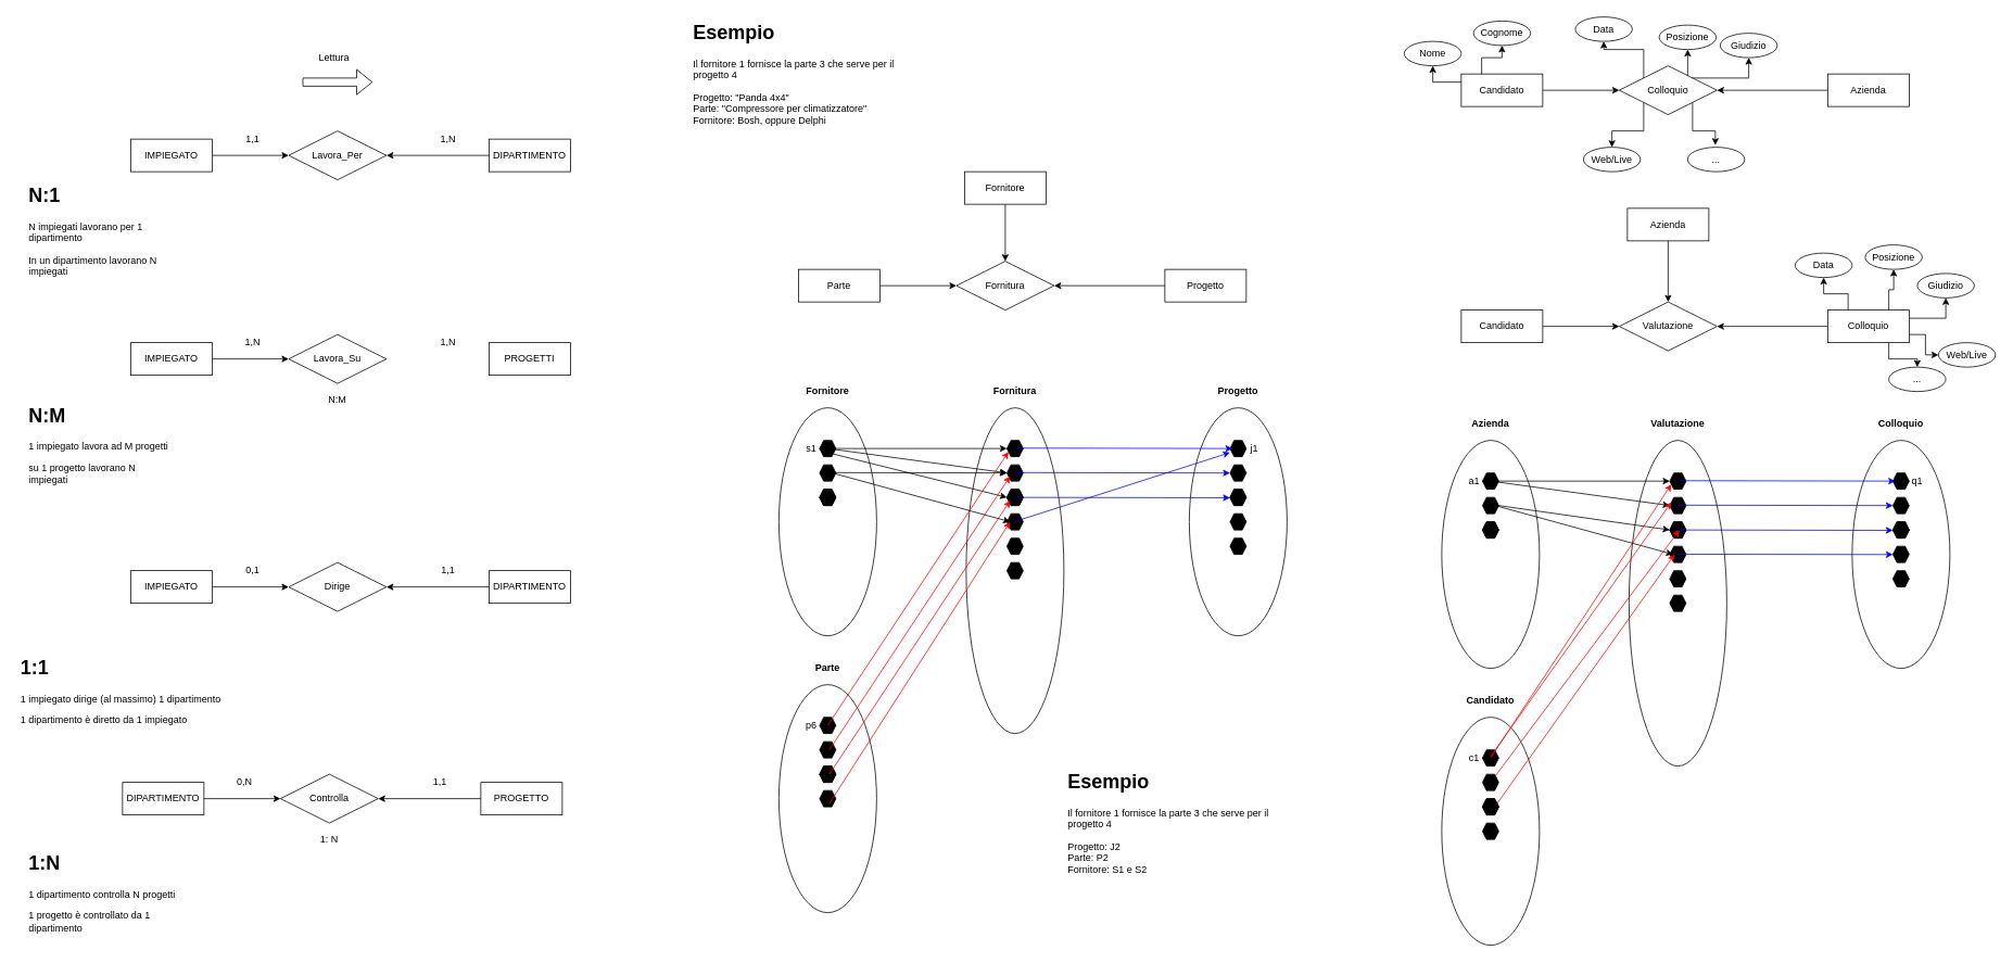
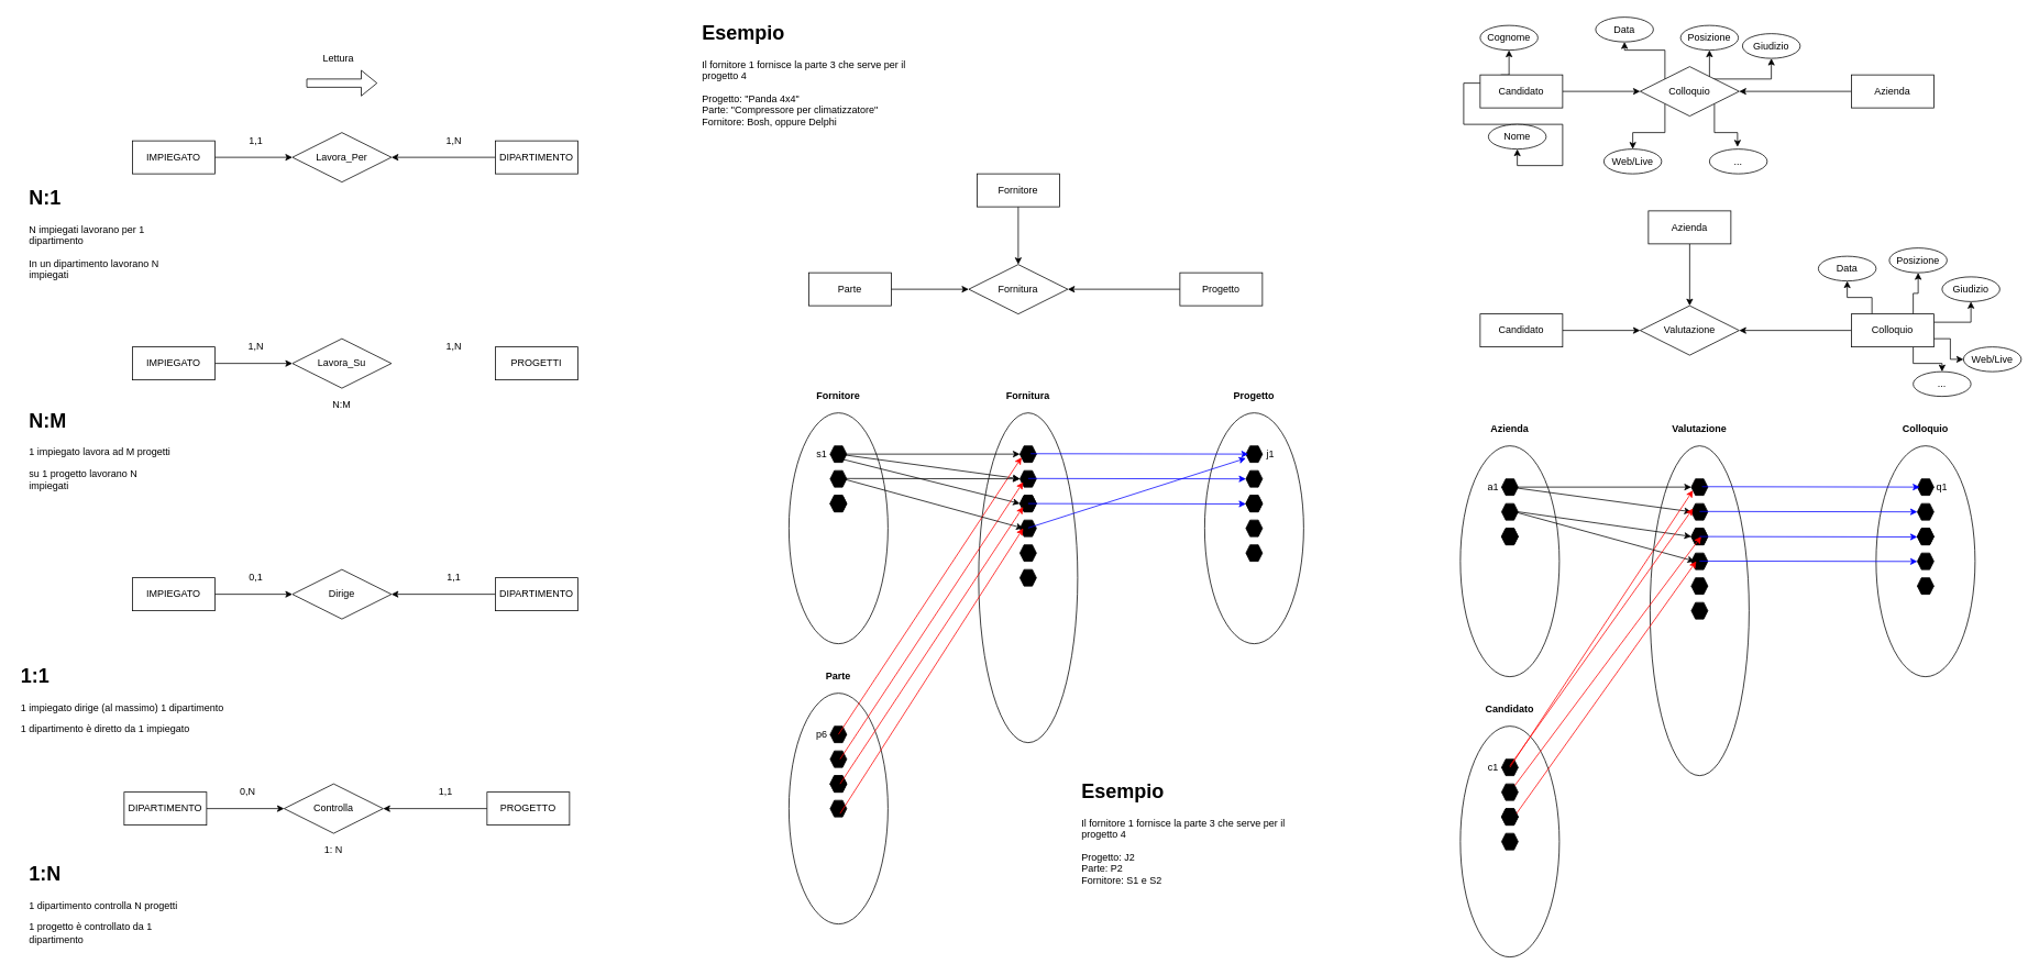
- <mxCell id="170" value="Cognome" style="ellipse;whiteSpace=wrap;html=1;align=center;" parent="1" vertex="1"><mxGeometry x="1809" y="25" width="70" height="30" as="geometry" /></mxCell>
+ <mxCell id="170" value="Cognome" style="ellipse;whiteSpace=wrap;html=1;align=center;" parent="1" vertex="1"><mxGeometry x="1794" y="30" width="70" height="30" as="geometry" /></mxCell>
- <mxCell id="169" value="Nome" style="ellipse;whiteSpace=wrap;html=1;align=center;" parent="1" vertex="1"><mxGeometry x="1724" y="50" width="70" height="30" as="geometry" /></mxCell>
+ <mxCell id="169" value="Nome" style="ellipse;whiteSpace=wrap;html=1;align=center;" parent="1" vertex="1"><mxGeometry x="1804" y="150" width="70" height="30" as="geometry" /></mxCell>
